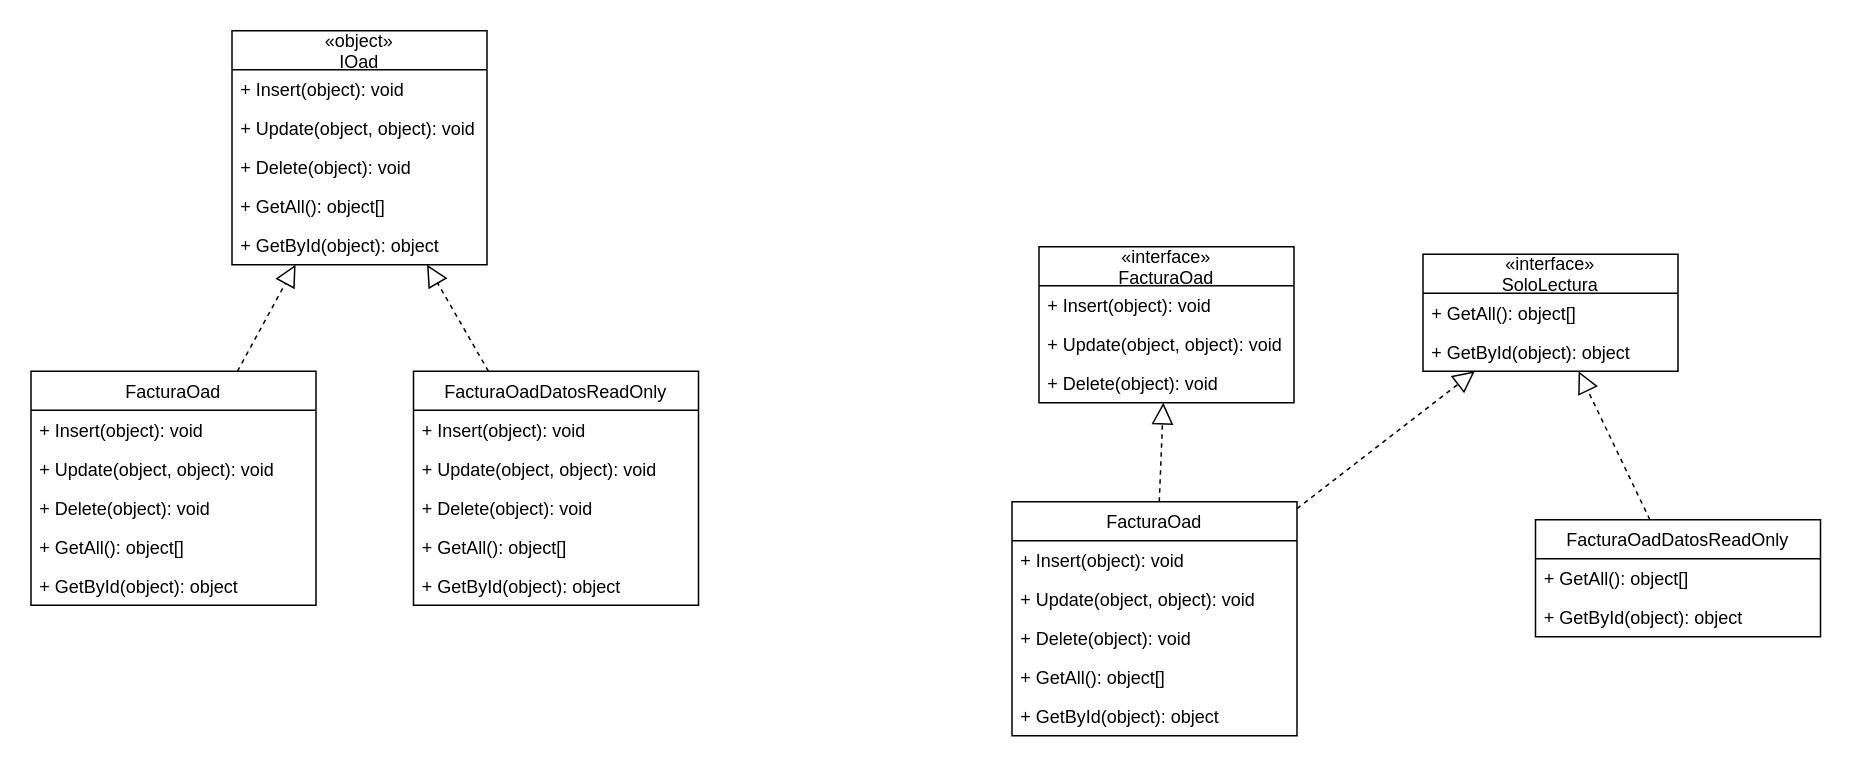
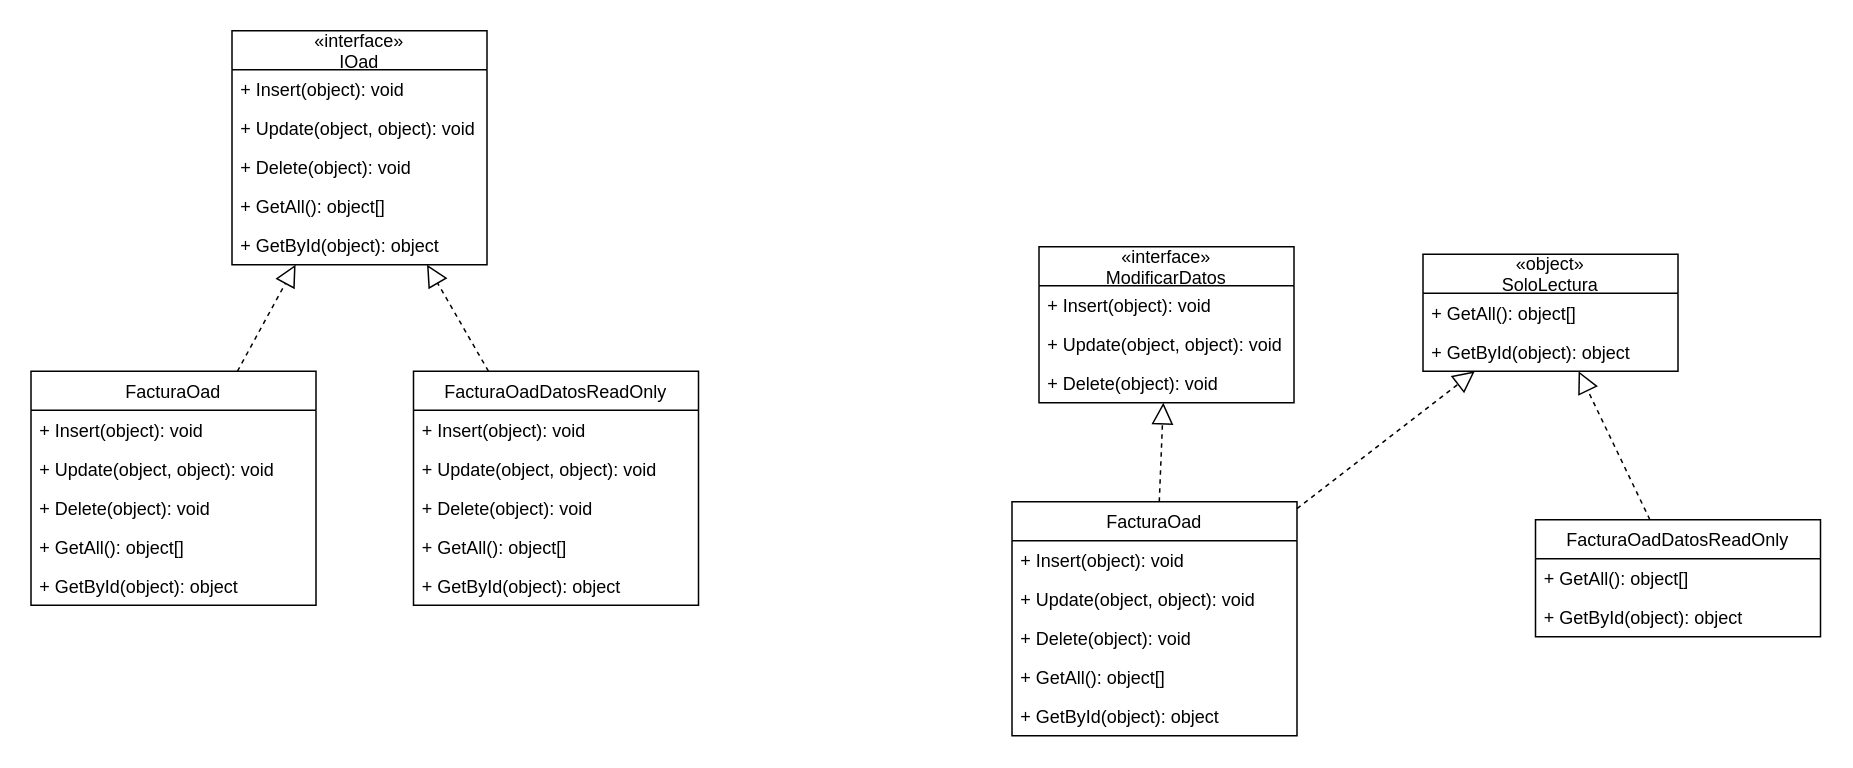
- <mxCell id="2" value="«object»&#10;IOad" style="swimlane;fontStyle=0;childLayout=stackLayout;horizontal=1;startSize=26;fillColor=none;horizontalStack=0;resizeParent=1;resizeParentMax=0;resizeLast=0;collapsible=1;marginBottom=0;" vertex="1" parent="1"><mxGeometry x="154" y="20" width="170" height="156" as="geometry"><mxRectangle x="340" y="290" width="90" height="30" as="alternateBounds" /></mxGeometry></mxCell>
+ <mxCell id="2" value="«interface»&#10;IOad" style="swimlane;fontStyle=0;childLayout=stackLayout;horizontal=1;startSize=26;fillColor=none;horizontalStack=0;resizeParent=1;resizeParentMax=0;resizeLast=0;collapsible=1;marginBottom=0;" vertex="1" parent="1"><mxGeometry x="154" y="20" width="170" height="156" as="geometry"><mxRectangle x="340" y="290" width="90" height="30" as="alternateBounds" /></mxGeometry></mxCell>
- <mxCell id="22" value="«interface»&#10;FacturaOad" style="swimlane;fontStyle=0;childLayout=stackLayout;horizontal=1;startSize=26;fillColor=none;horizontalStack=0;resizeParent=1;resizeParentMax=0;resizeLast=0;collapsible=1;marginBottom=0;" vertex="1" parent="1"><mxGeometry x="692" y="164" width="170" height="104" as="geometry"><mxRectangle x="340" y="290" width="90" height="30" as="alternateBounds" /></mxGeometry></mxCell>
+ <mxCell id="22" value="«interface»&#10;ModificarDatos" style="swimlane;fontStyle=0;childLayout=stackLayout;horizontal=1;startSize=26;fillColor=none;horizontalStack=0;resizeParent=1;resizeParentMax=0;resizeLast=0;collapsible=1;marginBottom=0;" vertex="1" parent="1"><mxGeometry x="692" y="164" width="170" height="104" as="geometry"><mxRectangle x="340" y="290" width="90" height="30" as="alternateBounds" /></mxGeometry></mxCell>
- <mxCell id="26" value="«interface»&#10;SoloLectura" style="swimlane;fontStyle=0;childLayout=stackLayout;horizontal=1;startSize=26;fillColor=none;horizontalStack=0;resizeParent=1;resizeParentMax=0;resizeLast=0;collapsible=1;marginBottom=0;" vertex="1" parent="1"><mxGeometry x="948" y="169" width="170" height="78" as="geometry"><mxRectangle x="340" y="290" width="90" height="30" as="alternateBounds" /></mxGeometry></mxCell>
+ <mxCell id="26" value="«object»&#10;SoloLectura" style="swimlane;fontStyle=0;childLayout=stackLayout;horizontal=1;startSize=26;fillColor=none;horizontalStack=0;resizeParent=1;resizeParentMax=0;resizeLast=0;collapsible=1;marginBottom=0;" vertex="1" parent="1"><mxGeometry x="948" y="169" width="170" height="78" as="geometry"><mxRectangle x="340" y="290" width="90" height="30" as="alternateBounds" /></mxGeometry></mxCell>
